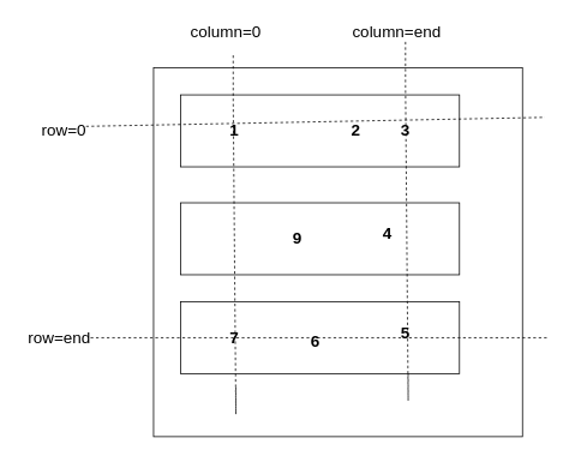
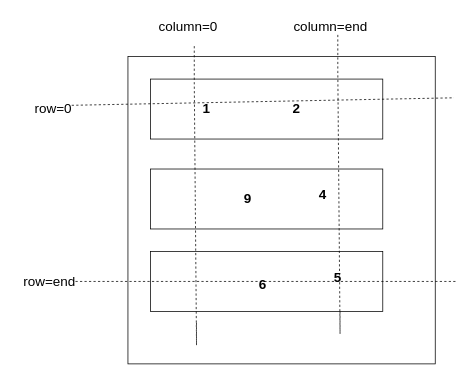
- <mxCell id="4" value="&lt;b&gt;&lt;font style=&quot;font-size: 18px&quot;&gt;1&lt;/font&gt;&lt;/b&gt;" style="text;html=1;strokeColor=none;fillColor=none;align=center;verticalAlign=middle;whiteSpace=wrap;rounded=0;" vertex="1" parent="1"><mxGeometry x="240" y="130" width="40" height="30" as="geometry" /></mxCell>
+ <mxCell id="4" value="&lt;b&gt;&lt;font style=&quot;font-size: 18px&quot;&gt;1&lt;/font&gt;&lt;/b&gt;" style="text;html=1;strokeColor=none;fillColor=none;align=center;verticalAlign=middle;whiteSpace=wrap;rounded=0;" vertex="1" parent="1"><mxGeometry x="255" y="130" width="40" height="30" as="geometry" /></mxCell>
- <mxCell id="6" value="&lt;span style=&quot;font-size: 18px&quot;&gt;&lt;b&gt;3&lt;/b&gt;&lt;/span&gt;" style="text;html=1;strokeColor=none;fillColor=none;align=center;verticalAlign=middle;whiteSpace=wrap;rounded=0;" vertex="1" parent="1"><mxGeometry x="430" y="130" width="40" height="30" as="geometry" /></mxCell>
- <mxCell id="11" value="&lt;span style=&quot;font-size: 18px&quot;&gt;&lt;b&gt;7&lt;/b&gt;&lt;/span&gt;" style="text;html=1;strokeColor=none;fillColor=none;align=center;verticalAlign=middle;whiteSpace=wrap;rounded=0;" vertex="1" parent="1"><mxGeometry x="240" y="360" width="40" height="30" as="geometry" /></mxCell>
